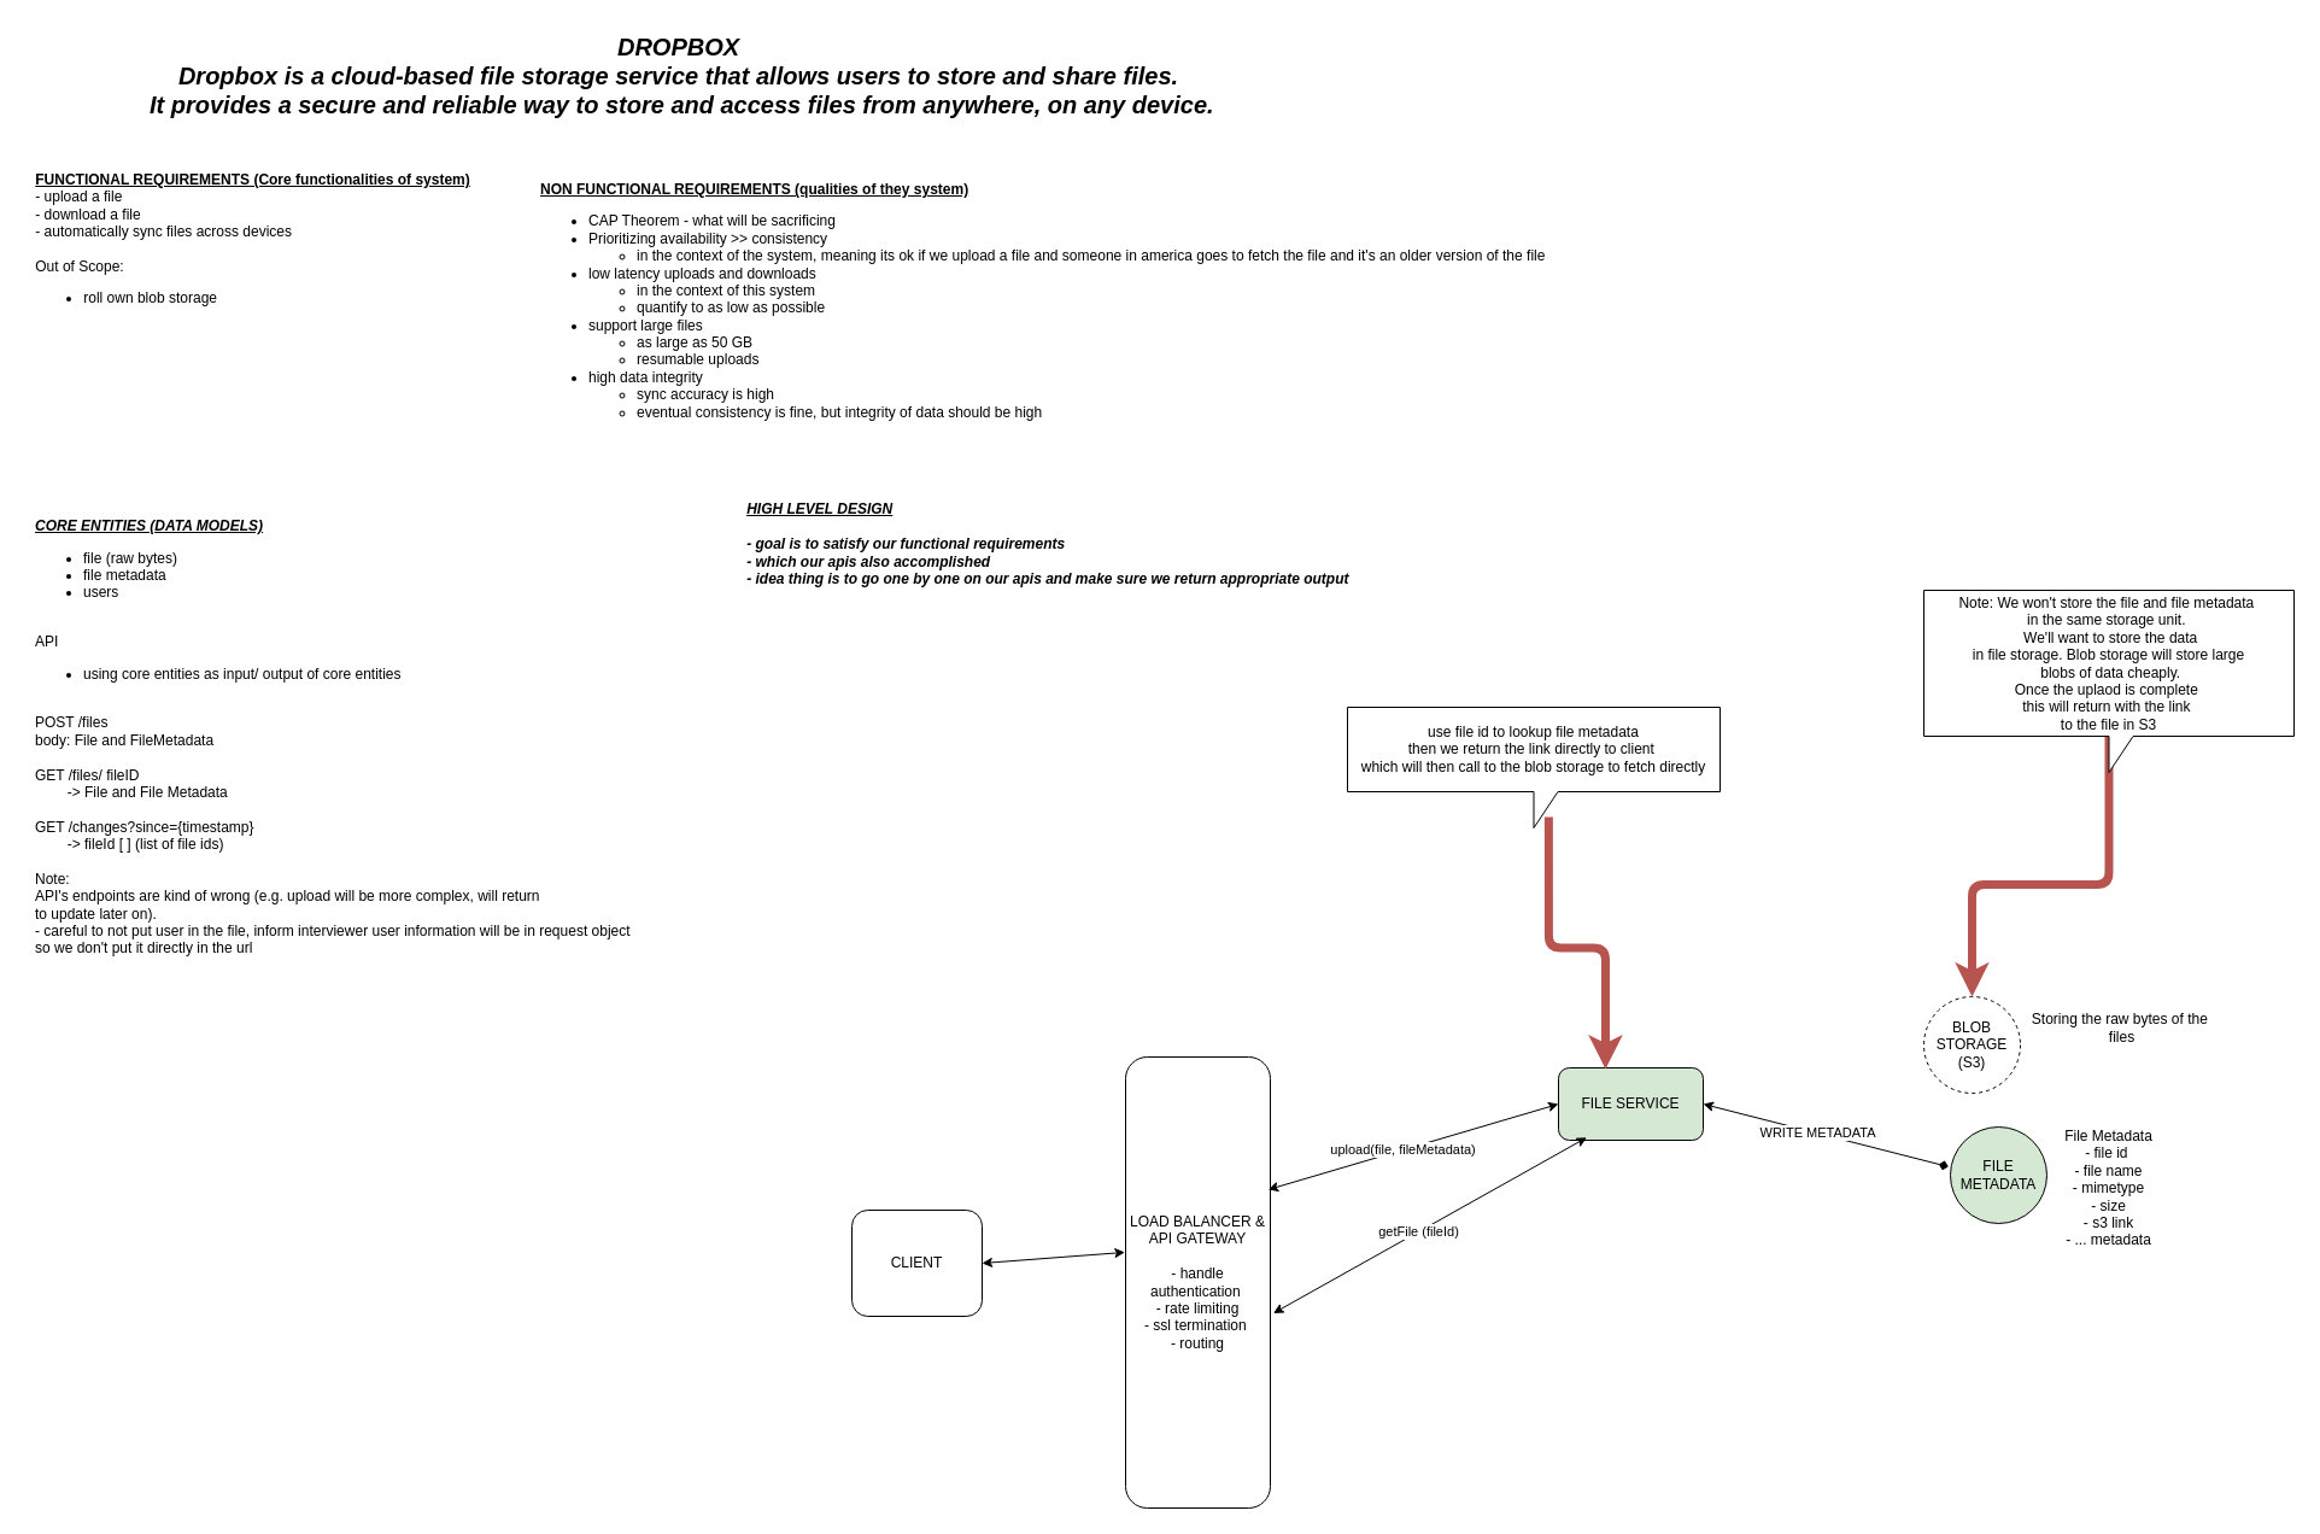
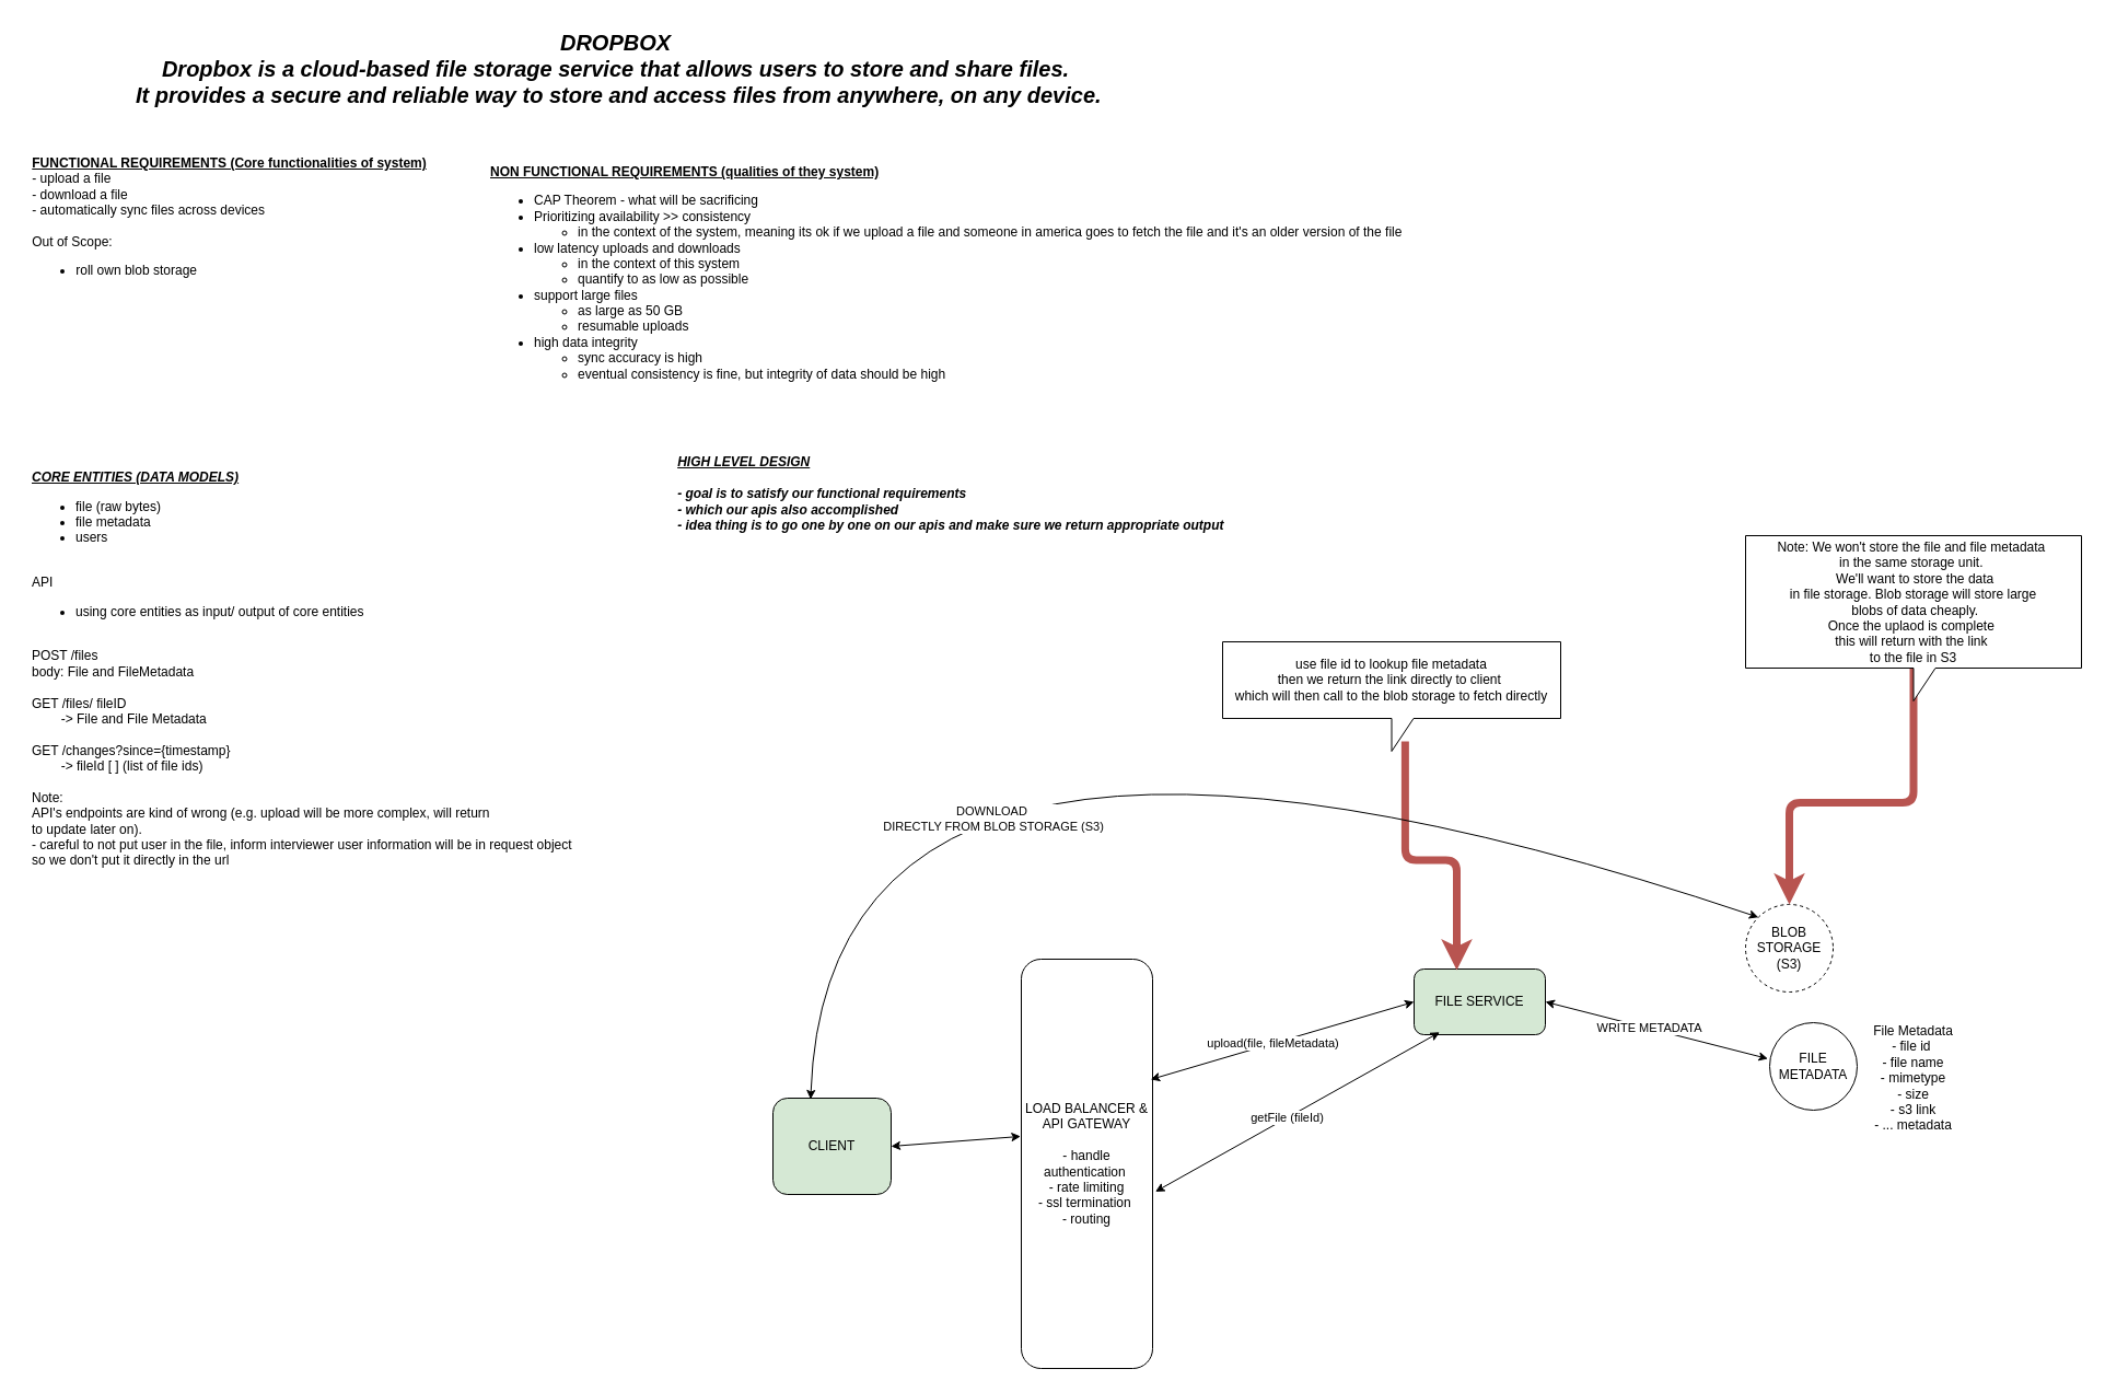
+ <mxCell id="25" value="" style="endArrow=classic;startArrow=classic;html=1;rounded=0;entryX=0;entryY=0;entryDx=0;entryDy=0;curved=1;exitX=0.319;exitY=0.011;exitDx=0;exitDy=0;exitPerimeter=0;" edge="1" parent="1" source="7" target="13"><mxGeometry width="50" height="50" relative="1" as="geometry"><mxPoint x="754" y="1003" as="sourcePoint" /><mxPoint x="1613.716" y="834.716" as="targetPoint" /><Array as="points"><mxPoint x="757" y="552" /></Array></mxGeometry></mxCell>
+ <mxCell id="26" value="DOWNLOAD&lt;div&gt;&amp;nbsp;DIRECTLY FROM BLOB STORAGE (S3)&lt;/div&gt;" style="edgeLabel;html=1;align=center;verticalAlign=middle;resizable=0;points=[];" vertex="1" connectable="0" parent="25"><mxGeometry x="-0.029" y="-138" relative="1" as="geometry"><mxPoint as="offset" /></mxGeometry></mxCell>
- <mxCell id="18" value="Storing the raw bytes of the&amp;nbsp;&lt;div&gt;files&lt;/div&gt;" style="text;html=1;align=center;verticalAlign=middle;resizable=0;points=[];autosize=1;strokeColor=none;fillColor=none;" vertex="1" parent="1"><mxGeometry x="1675" y="831" width="167" height="41" as="geometry" /></mxCell>
- <mxCell id="15" value="" style="endArrow=diamond;startArrow=classic;html=1;rounded=0;entryX=-0.02;entryY=0.412;entryDx=0;entryDy=0;exitX=1;exitY=0.5;exitDx=0;exitDy=0;entryPerimeter=0;" edge="1" parent="1" source="10" target="14"><mxGeometry width="50" height="50" relative="1" as="geometry"><mxPoint x="1422" y="910" as="sourcePoint" /><mxPoint x="1605" y="876" as="targetPoint" /></mxGeometry></mxCell>
+ <mxCell id="15" value="" style="endArrow=classic;startArrow=classic;html=1;rounded=0;entryX=-0.02;entryY=0.412;entryDx=0;entryDy=0;exitX=1;exitY=0.5;exitDx=0;exitDy=0;entryPerimeter=0;" edge="1" parent="1" source="10" target="14"><mxGeometry width="50" height="50" relative="1" as="geometry"><mxPoint x="1422" y="910" as="sourcePoint" /><mxPoint x="1605" y="876" as="targetPoint" /></mxGeometry></mxCell>
- <mxCell id="14" value="FILE METADATA" style="ellipse;whiteSpace=wrap;html=1;fillColor=#d5e8d4;" vertex="1" parent="1"><mxGeometry x="1617" y="934" width="80" height="80" as="geometry" /></mxCell>
+ <mxCell id="14" value="FILE METADATA" style="ellipse;whiteSpace=wrap;html=1;" vertex="1" parent="1"><mxGeometry x="1617" y="934" width="80" height="80" as="geometry" /></mxCell>
- <mxCell id="7" value="CLIENT" style="rounded=1;whiteSpace=wrap;html=1;" vertex="1" parent="1"><mxGeometry x="706" y="1003" width="108" height="88" as="geometry" /></mxCell>
+ <mxCell id="7" value="CLIENT" style="rounded=1;whiteSpace=wrap;html=1;fillColor=#d5e8d4;" vertex="1" parent="1"><mxGeometry x="706" y="1003" width="108" height="88" as="geometry" /></mxCell>
